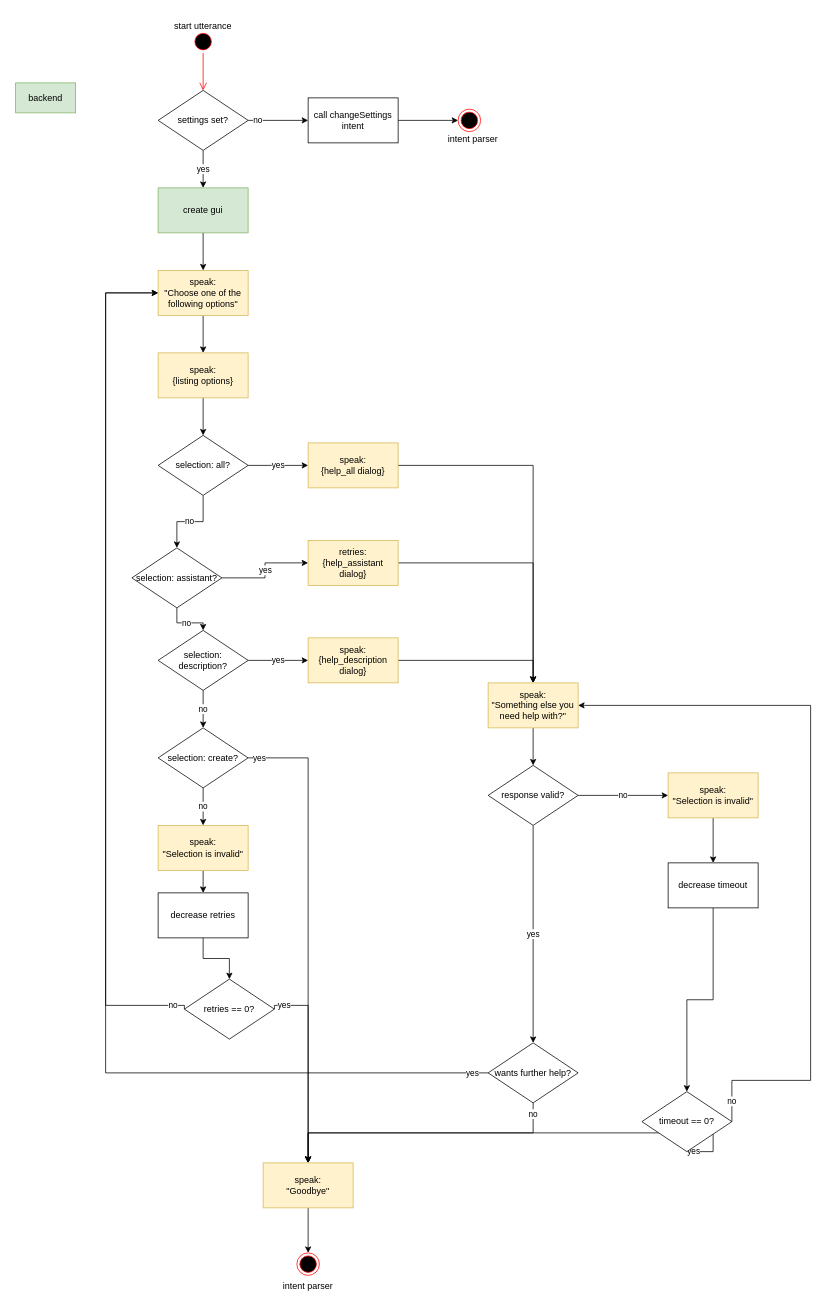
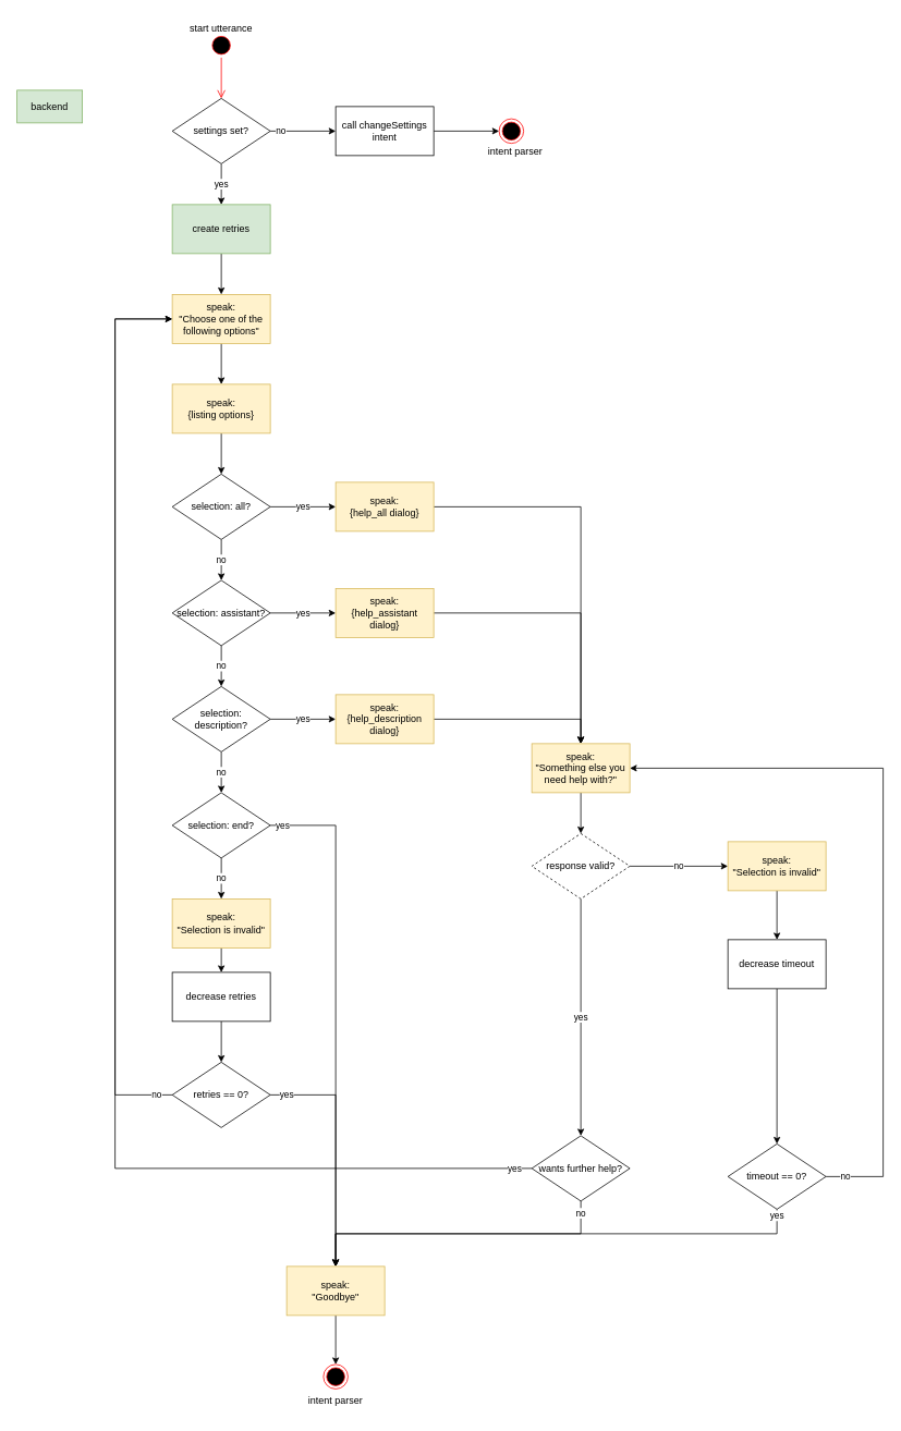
- <mxCell id="3" value="create gui" style="rounded=0;whiteSpace=wrap;html=1;fillColor=#d5e8d4;strokeColor=#82b366;" parent="1" vertex="1"><mxGeometry x="210" y="250" width="120" height="60" as="geometry" /></mxCell>
+ <mxCell id="3" value="create retries" style="rounded=0;whiteSpace=wrap;html=1;fillColor=#d5e8d4;strokeColor=#82b366;" parent="1" vertex="1"><mxGeometry x="210" y="250" width="120" height="60" as="geometry" /></mxCell>
- <mxCell id="34" value="retries:&lt;br&gt;{help_assistant dialog}" style="rounded=0;whiteSpace=wrap;html=1;fillColor=#fff2cc;strokeColor=#d6b656;" parent="1" vertex="1"><mxGeometry x="410" y="720" width="120" height="60" as="geometry" /></mxCell>
+ <mxCell id="34" value="speak:&lt;br&gt;{help_assistant dialog}" style="rounded=0;whiteSpace=wrap;html=1;fillColor=#fff2cc;strokeColor=#d6b656;" parent="1" vertex="1"><mxGeometry x="410" y="720" width="120" height="60" as="geometry" /></mxCell>
- <mxCell id="23" value="selection: assistant?" style="rhombus;whiteSpace=wrap;html=1;" parent="1" vertex="1"><mxGeometry x="175" y="730" width="120" height="80" as="geometry" /></mxCell>
+ <mxCell id="23" value="selection: assistant?" style="rhombus;whiteSpace=wrap;html=1;" parent="1" vertex="1"><mxGeometry x="210" y="710" width="120" height="80" as="geometry" /></mxCell>
- <mxCell id="27" value="selection: create?" style="rhombus;whiteSpace=wrap;html=1;" parent="1" vertex="1"><mxGeometry x="210" y="970" width="120" height="80" as="geometry" /></mxCell>
+ <mxCell id="27" value="selection: end?" style="rhombus;whiteSpace=wrap;html=1;" parent="1" vertex="1"><mxGeometry x="210" y="970" width="120" height="80" as="geometry" /></mxCell>
- <mxCell id="50" value="response valid?" style="rhombus;whiteSpace=wrap;html=1;" parent="1" vertex="1"><mxGeometry x="650" y="1020" width="120" height="80" as="geometry" /></mxCell>
+ <mxCell id="50" value="response valid?" style="rhombus;whiteSpace=wrap;html=1;dashed=1;" parent="1" vertex="1"><mxGeometry x="650" y="1020" width="120" height="80" as="geometry" /></mxCell>
- <mxCell id="63" value="retries == 0?" style="rhombus;whiteSpace=wrap;html=1;" parent="1" vertex="1"><mxGeometry x="245" y="1305" width="120" height="80" as="geometry" /></mxCell>
+ <mxCell id="63" value="retries == 0?" style="rhombus;whiteSpace=wrap;html=1;" parent="1" vertex="1"><mxGeometry x="210" y="1300" width="120" height="80" as="geometry" /></mxCell>
- <mxCell id="59" value="timeout == 0?" style="rhombus;whiteSpace=wrap;html=1;" parent="1" vertex="1"><mxGeometry x="855" y="1455" width="120" height="80" as="geometry" /></mxCell>
+ <mxCell id="59" value="timeout == 0?" style="rhombus;whiteSpace=wrap;html=1;" parent="1" vertex="1"><mxGeometry x="890" y="1400" width="120" height="80" as="geometry" /></mxCell>
